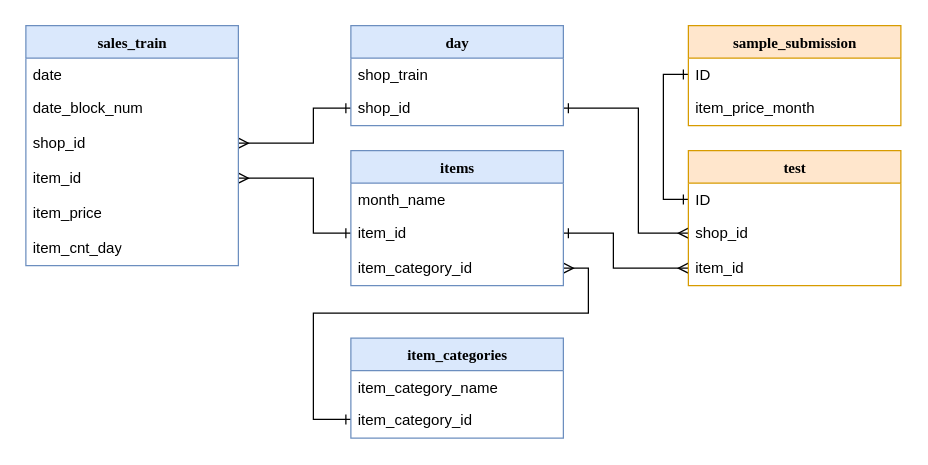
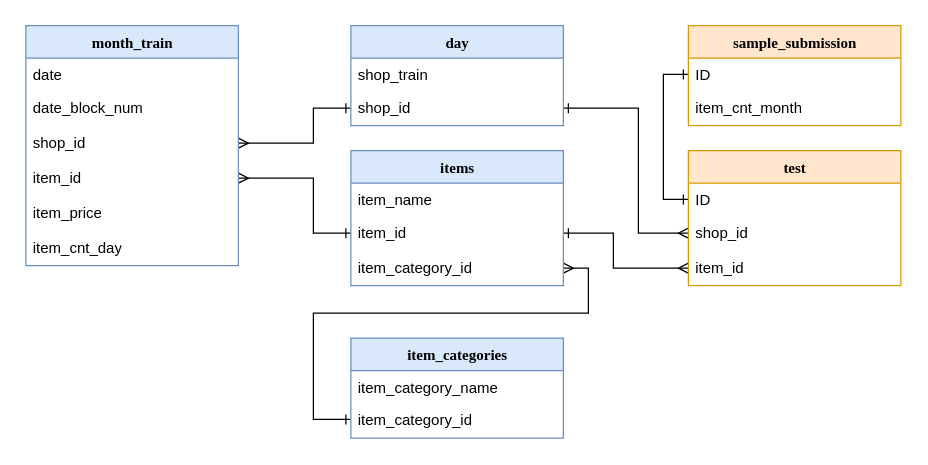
- <mxCell id="8" value="sales_train" style="swimlane;html=1;fontStyle=1;align=center;verticalAlign=top;childLayout=stackLayout;horizontal=1;startSize=26;horizontalStack=0;resizeParent=1;resizeLast=0;collapsible=1;marginBottom=0;swimlaneFillColor=#ffffff;rounded=0;shadow=0;comic=0;labelBackgroundColor=none;strokeWidth=1;fillColor=#dae8fc;fontFamily=Verdana;fontSize=12;strokeColor=#6c8ebf;" parent="1" vertex="1"><mxGeometry x="20" y="20" width="170" height="192" as="geometry"><mxRectangle x="90" y="83" width="100" height="26" as="alternateBounds" /></mxGeometry></mxCell>
+ <mxCell id="8" value="month_train" style="swimlane;html=1;fontStyle=1;align=center;verticalAlign=top;childLayout=stackLayout;horizontal=1;startSize=26;horizontalStack=0;resizeParent=1;resizeLast=0;collapsible=1;marginBottom=0;swimlaneFillColor=#ffffff;rounded=0;shadow=0;comic=0;labelBackgroundColor=none;strokeWidth=1;fillColor=#dae8fc;fontFamily=Verdana;fontSize=12;strokeColor=#6c8ebf;" parent="1" vertex="1"><mxGeometry x="20" y="20" width="170" height="192" as="geometry"><mxRectangle x="90" y="83" width="100" height="26" as="alternateBounds" /></mxGeometry></mxCell>
- <mxCell id="24" value="item_price_month" style="text;html=1;strokeColor=none;fillColor=none;align=left;verticalAlign=top;spacingLeft=4;spacingRight=4;whiteSpace=wrap;overflow=hidden;rotatable=0;points=[[0,0.5],[1,0.5]];portConstraint=eastwest;" parent="22" vertex="1"><mxGeometry y="52" width="170" height="28" as="geometry" /></mxCell>
+ <mxCell id="24" value="item_cnt_month" style="text;html=1;strokeColor=none;fillColor=none;align=left;verticalAlign=top;spacingLeft=4;spacingRight=4;whiteSpace=wrap;overflow=hidden;rotatable=0;points=[[0,0.5],[1,0.5]];portConstraint=eastwest;" parent="22" vertex="1"><mxGeometry y="52" width="170" height="28" as="geometry" /></mxCell>
- <mxCell id="19" value="month_name" style="text;html=1;strokeColor=none;fillColor=none;align=left;verticalAlign=top;spacingLeft=4;spacingRight=4;whiteSpace=wrap;overflow=hidden;rotatable=0;points=[[0,0.5],[1,0.5]];portConstraint=eastwest;" parent="18" vertex="1"><mxGeometry y="26" width="170" height="26" as="geometry" /></mxCell>
+ <mxCell id="19" value="item_name" style="text;html=1;strokeColor=none;fillColor=none;align=left;verticalAlign=top;spacingLeft=4;spacingRight=4;whiteSpace=wrap;overflow=hidden;rotatable=0;points=[[0,0.5],[1,0.5]];portConstraint=eastwest;" parent="18" vertex="1"><mxGeometry y="26" width="170" height="26" as="geometry" /></mxCell>
